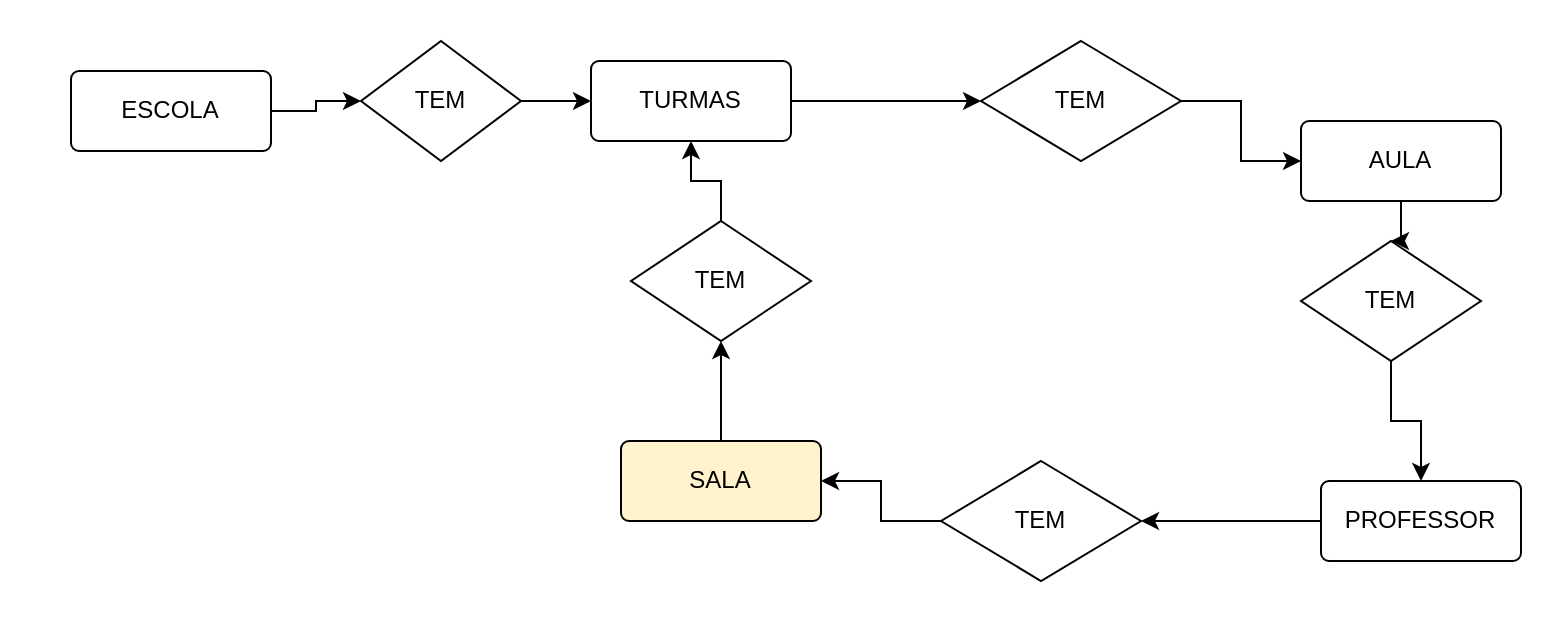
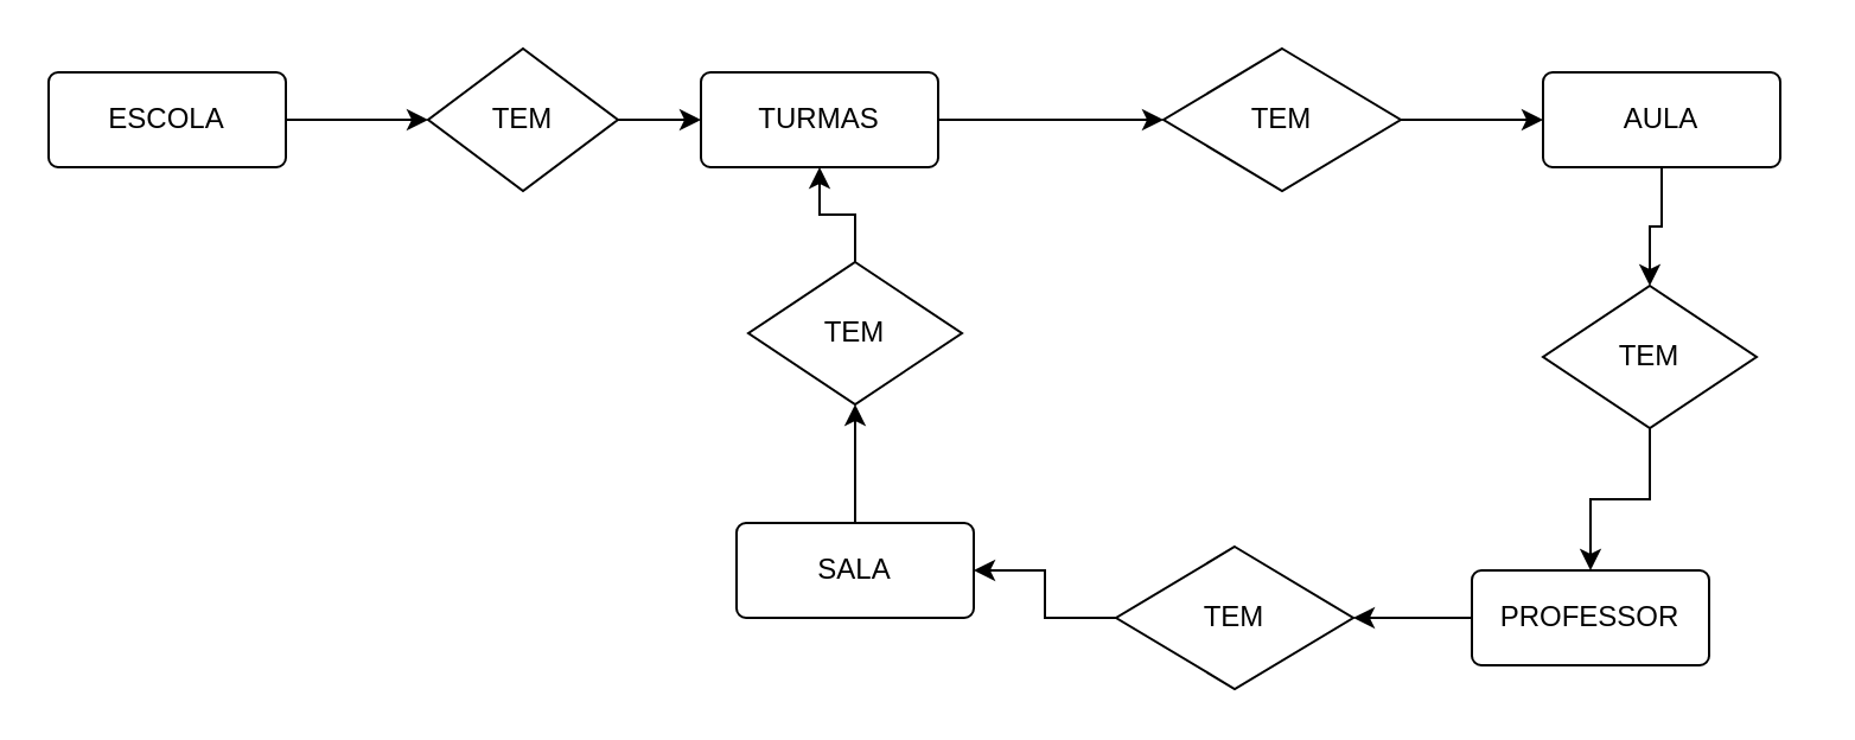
- <mxCell id="3" value="ESCOLA" style="rounded=1;arcSize=10;whiteSpace=wrap;html=1;align=center;" vertex="1" parent="1"><mxGeometry x="35" y="35" width="100" height="40" as="geometry" /></mxCell>
+ <mxCell id="3" value="ESCOLA" style="rounded=1;arcSize=10;whiteSpace=wrap;html=1;align=center;" vertex="1" parent="1"><mxGeometry x="20" y="30" width="100" height="40" as="geometry" /></mxCell>
- <mxCell id="11" value="AULA" style="rounded=1;arcSize=10;whiteSpace=wrap;html=1;align=center;" vertex="1" parent="1"><mxGeometry x="650" y="60" width="100" height="40" as="geometry" /></mxCell>
+ <mxCell id="11" value="AULA" style="rounded=1;arcSize=10;whiteSpace=wrap;html=1;align=center;" vertex="1" parent="1"><mxGeometry x="650" y="30" width="100" height="40" as="geometry" /></mxCell>
- <mxCell id="19" value="SALA" style="rounded=1;arcSize=10;whiteSpace=wrap;html=1;align=center;fillColor=#fff2cc;" vertex="1" parent="1"><mxGeometry x="310" y="220" width="100" height="40" as="geometry" /></mxCell>
+ <mxCell id="19" value="SALA" style="rounded=1;arcSize=10;whiteSpace=wrap;html=1;align=center;" vertex="1" parent="1"><mxGeometry x="310" y="220" width="100" height="40" as="geometry" /></mxCell>
- <mxCell id="13" value="PROFESSOR" style="rounded=1;arcSize=10;whiteSpace=wrap;html=1;align=center;" vertex="1" parent="1"><mxGeometry x="660" y="240" width="100" height="40" as="geometry" /></mxCell>
+ <mxCell id="13" value="PROFESSOR" style="rounded=1;arcSize=10;whiteSpace=wrap;html=1;align=center;" vertex="1" parent="1"><mxGeometry x="620" y="240" width="100" height="40" as="geometry" /></mxCell>
